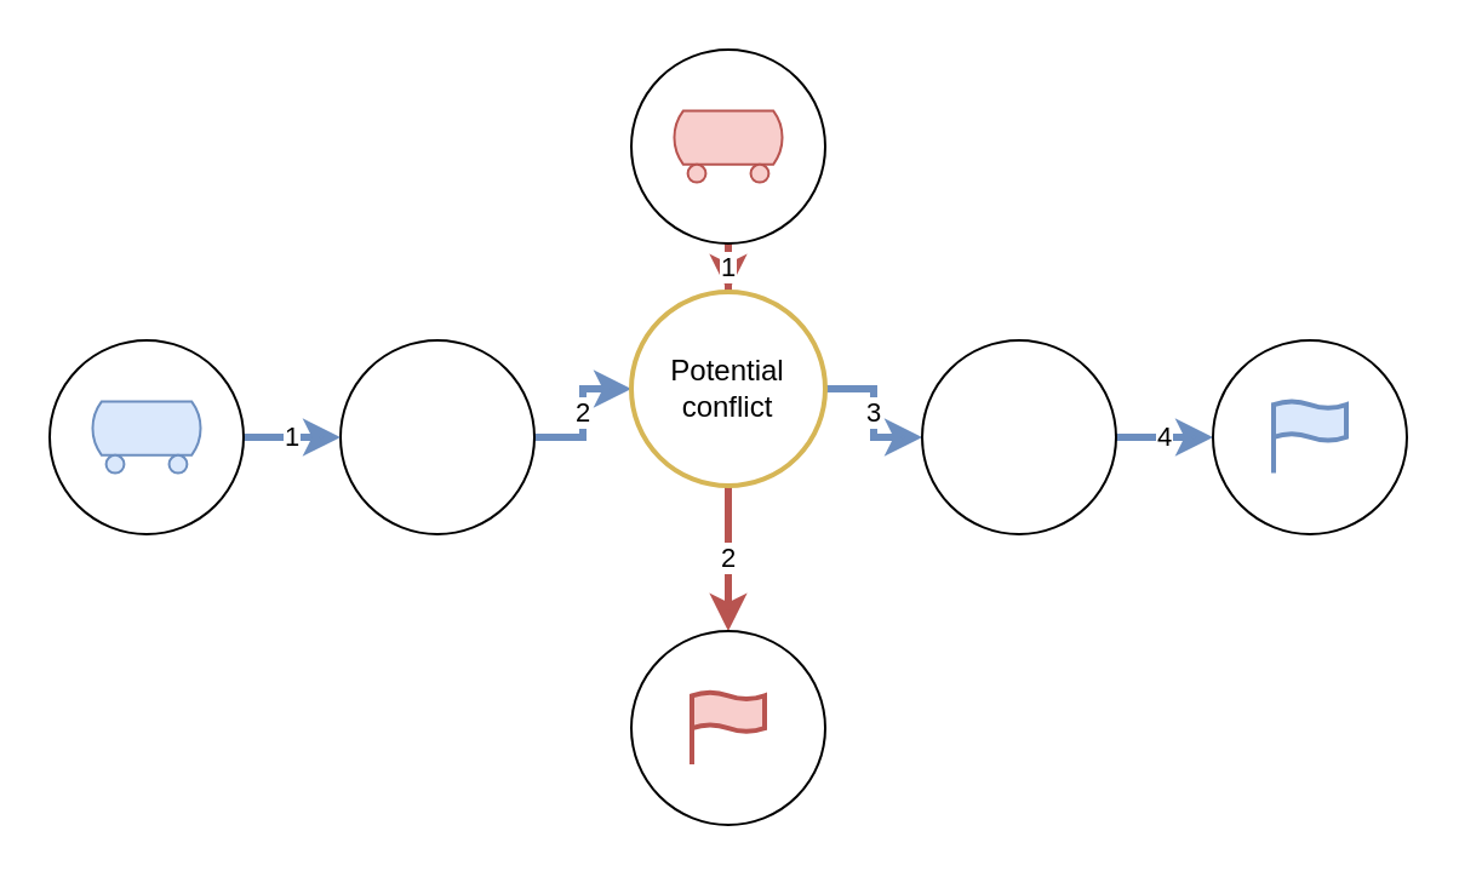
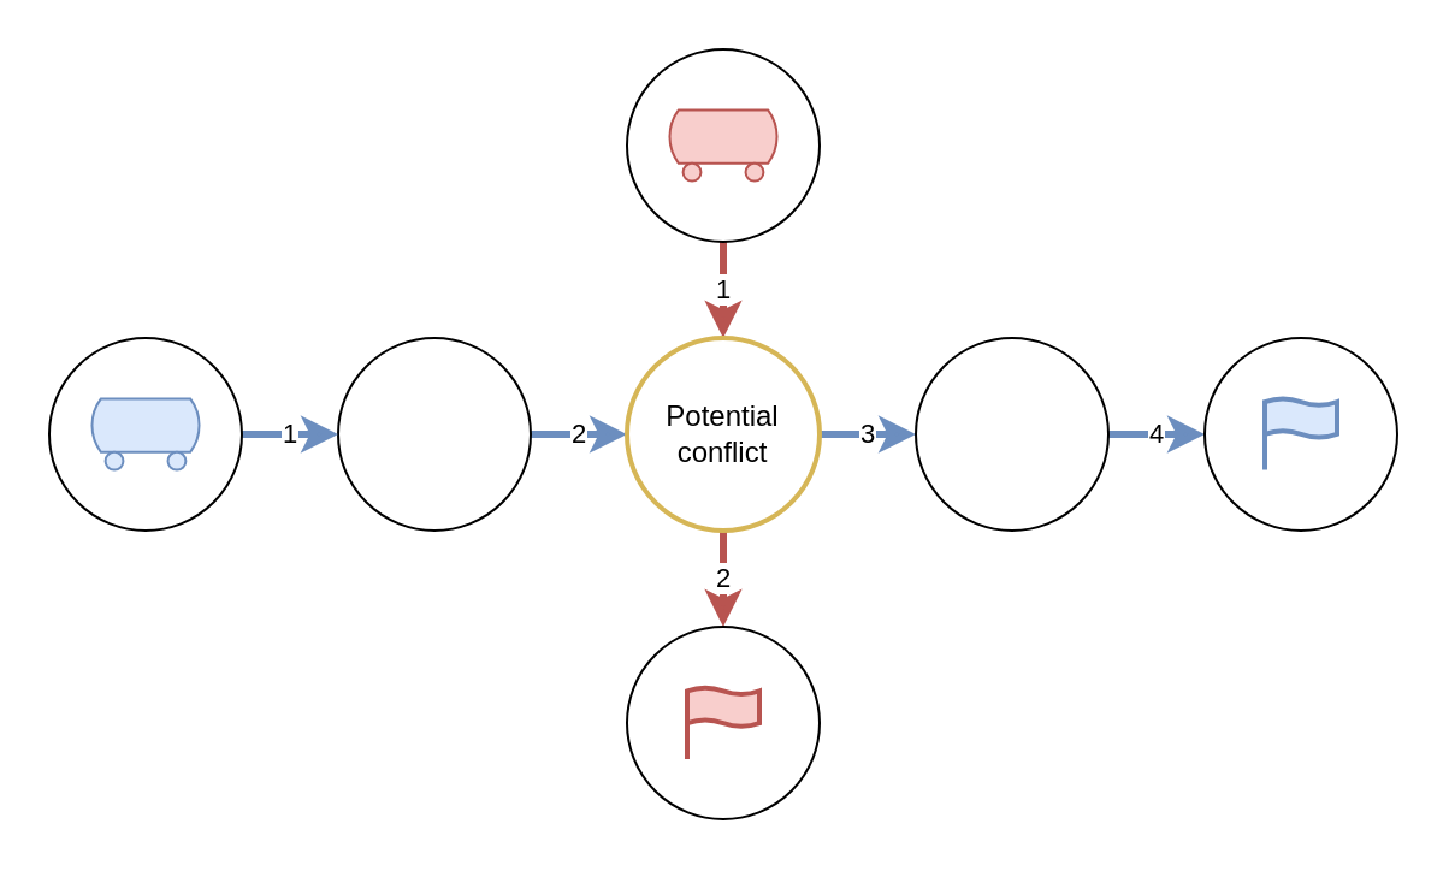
- <mxCell id="8" value="Potential conflict" style="ellipse;whiteSpace=wrap;html=1;aspect=fixed;fillColor=none;strokeColor=#d6b656;strokeWidth=2;" parent="1" vertex="1"><mxGeometry x="260" y="120" width="80" height="80" as="geometry" /></mxCell>
+ <mxCell id="8" value="Potential conflict" style="ellipse;whiteSpace=wrap;html=1;aspect=fixed;fillColor=none;strokeColor=#d6b656;strokeWidth=2;" parent="1" vertex="1"><mxGeometry x="260" y="140" width="80" height="80" as="geometry" /></mxCell>
